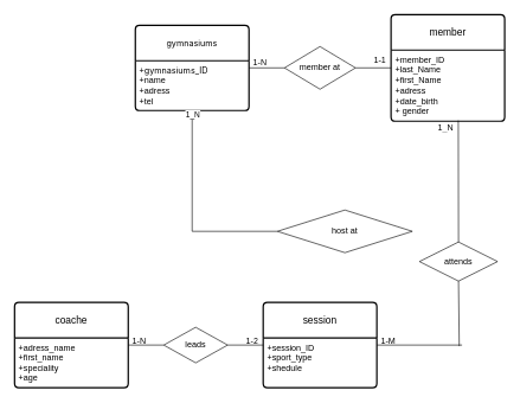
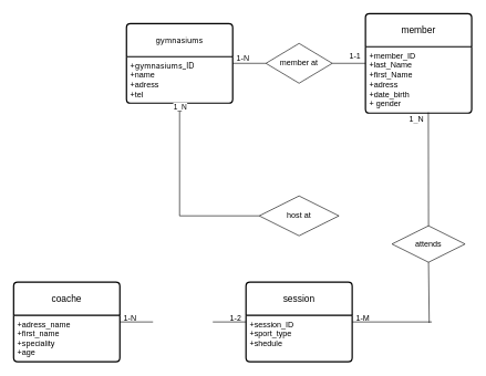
- <mxCell id="26" value="host at" style="shape=rhombus;perimeter=rhombusPerimeter;whiteSpace=wrap;html=1;align=center;" vertex="1" parent="1"><mxGeometry x="390" y="295" width="190" height="60" as="geometry" /></mxCell>
+ <mxCell id="26" value="host at" style="shape=rhombus;perimeter=rhombusPerimeter;whiteSpace=wrap;html=1;align=center;" vertex="1" parent="1"><mxGeometry x="390" y="295" width="120" height="60" as="geometry" /></mxCell>
- <mxCell id="15" value="leads" style="shape=rhombus;perimeter=rhombusPerimeter;whiteSpace=wrap;html=1;align=center;" vertex="1" parent="1"><mxGeometry x="230" y="460" width="90" height="50" as="geometry" /></mxCell>
